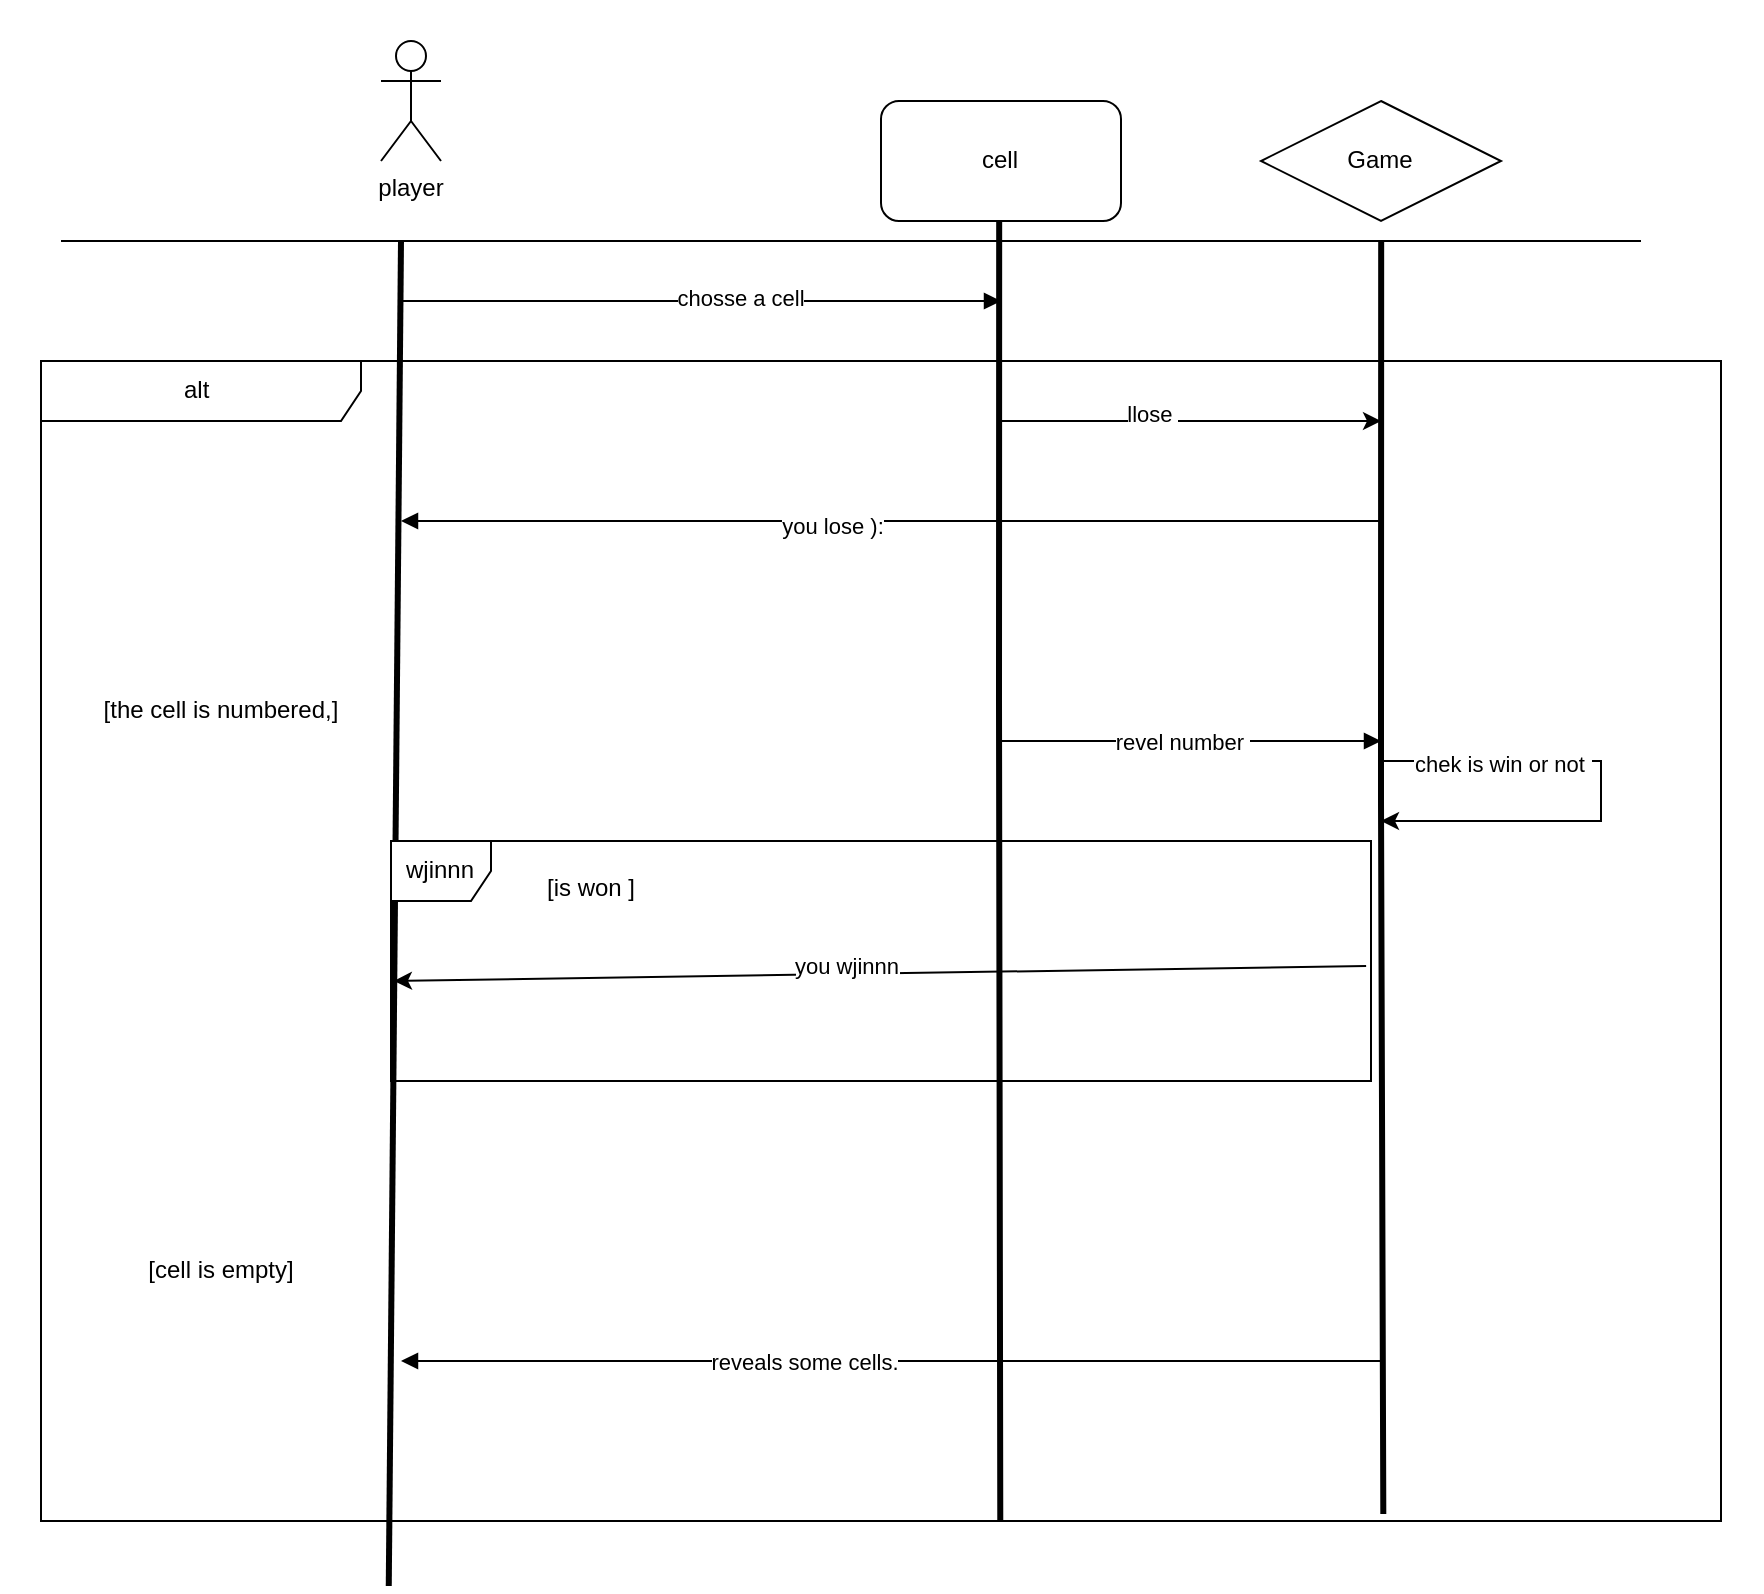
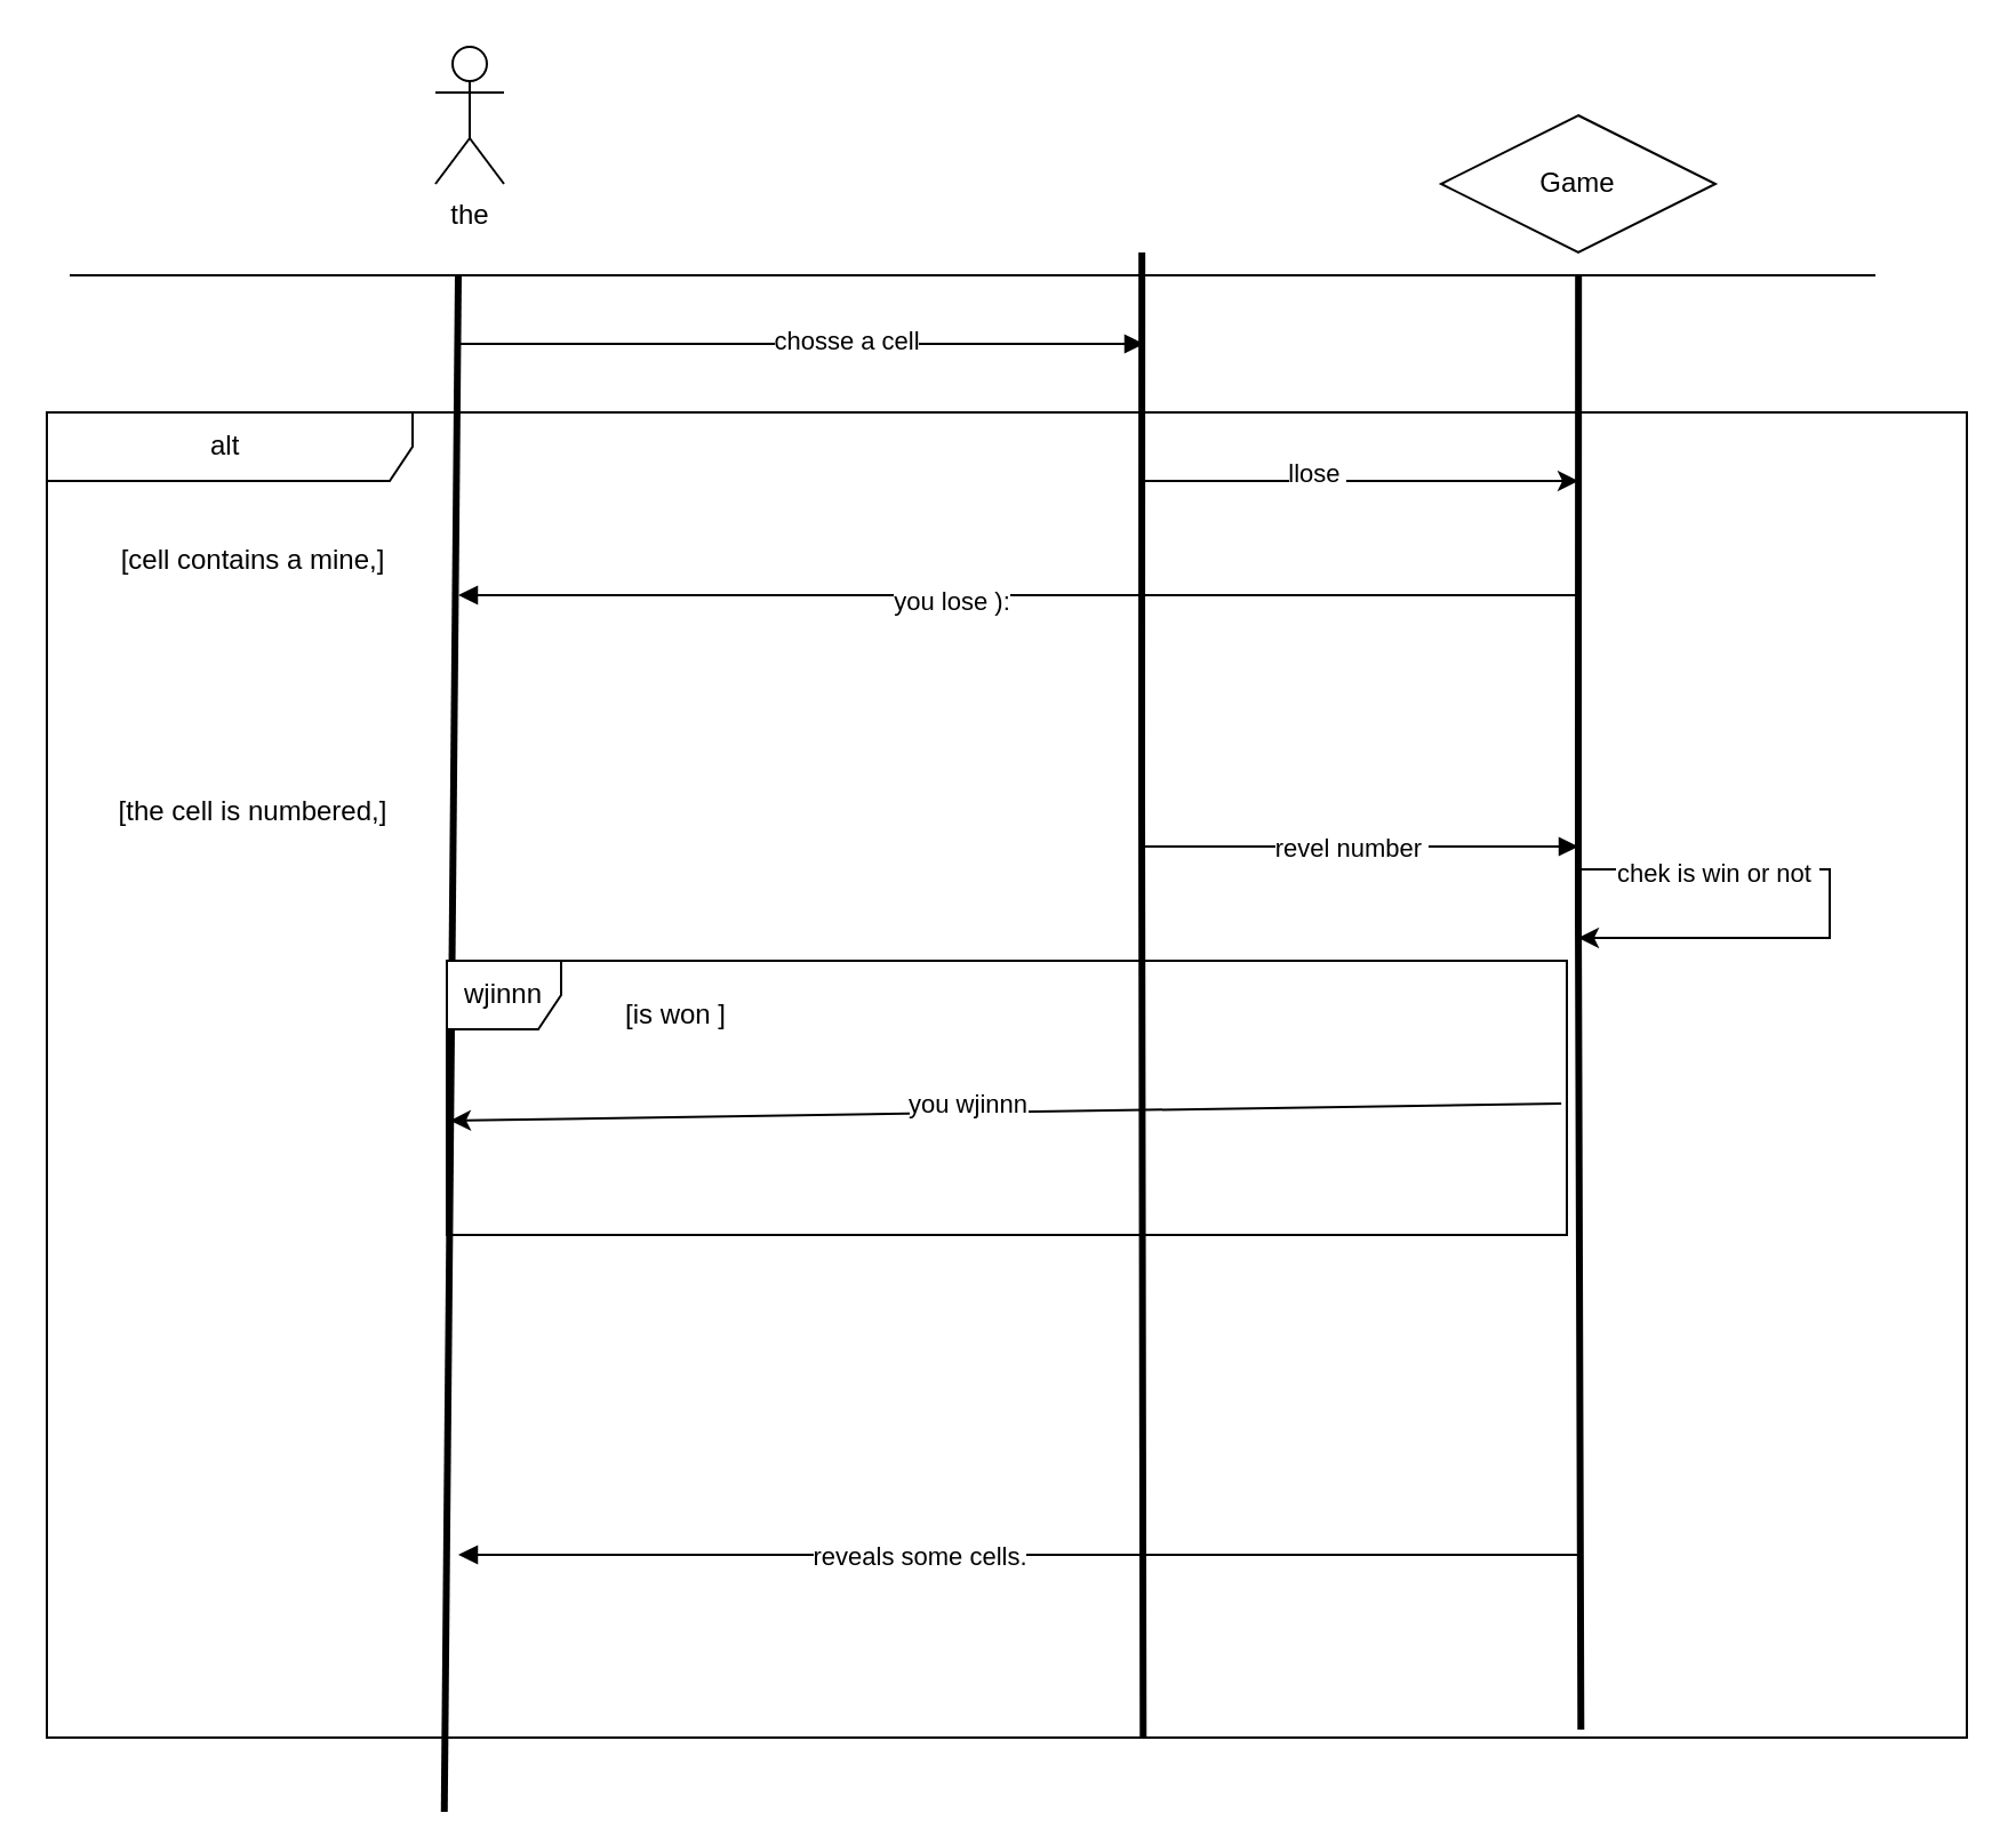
- <mxCell id="4" value="cell" style="rounded=1;whiteSpace=wrap;html=1;" parent="1" vertex="1"><mxGeometry x="440" y="50" width="120" height="60" as="geometry" /></mxCell>
- <mxCell id="2" value="player" style="shape=umlActor;verticalLabelPosition=bottom;verticalAlign=top;html=1;outlineConnect=0;" parent="1" vertex="1"><mxGeometry x="190" y="20" width="30" height="60" as="geometry" /></mxCell>
+ <mxCell id="2" value="the" style="shape=umlActor;verticalLabelPosition=bottom;verticalAlign=top;html=1;outlineConnect=0;" parent="1" vertex="1"><mxGeometry x="190" y="20" width="30" height="60" as="geometry" /></mxCell>
+ <mxCell id="6" value="[cell contains a mine,]" style="text;html=1;align=center;verticalAlign=middle;resizable=0;points=[];autosize=1;strokeColor=none;fillColor=none;" parent="5" vertex="1"><mxGeometry x="20" y="50" width="140" height="30" as="geometry" /></mxCell>
- <mxCell id="10" value="[cell is empty]" style="text;html=1;align=center;verticalAlign=middle;resizable=0;points=[];autosize=1;strokeColor=none;fillColor=none;" parent="5" vertex="1"><mxGeometry x="40" y="440" width="100" height="30" as="geometry" /></mxCell>
